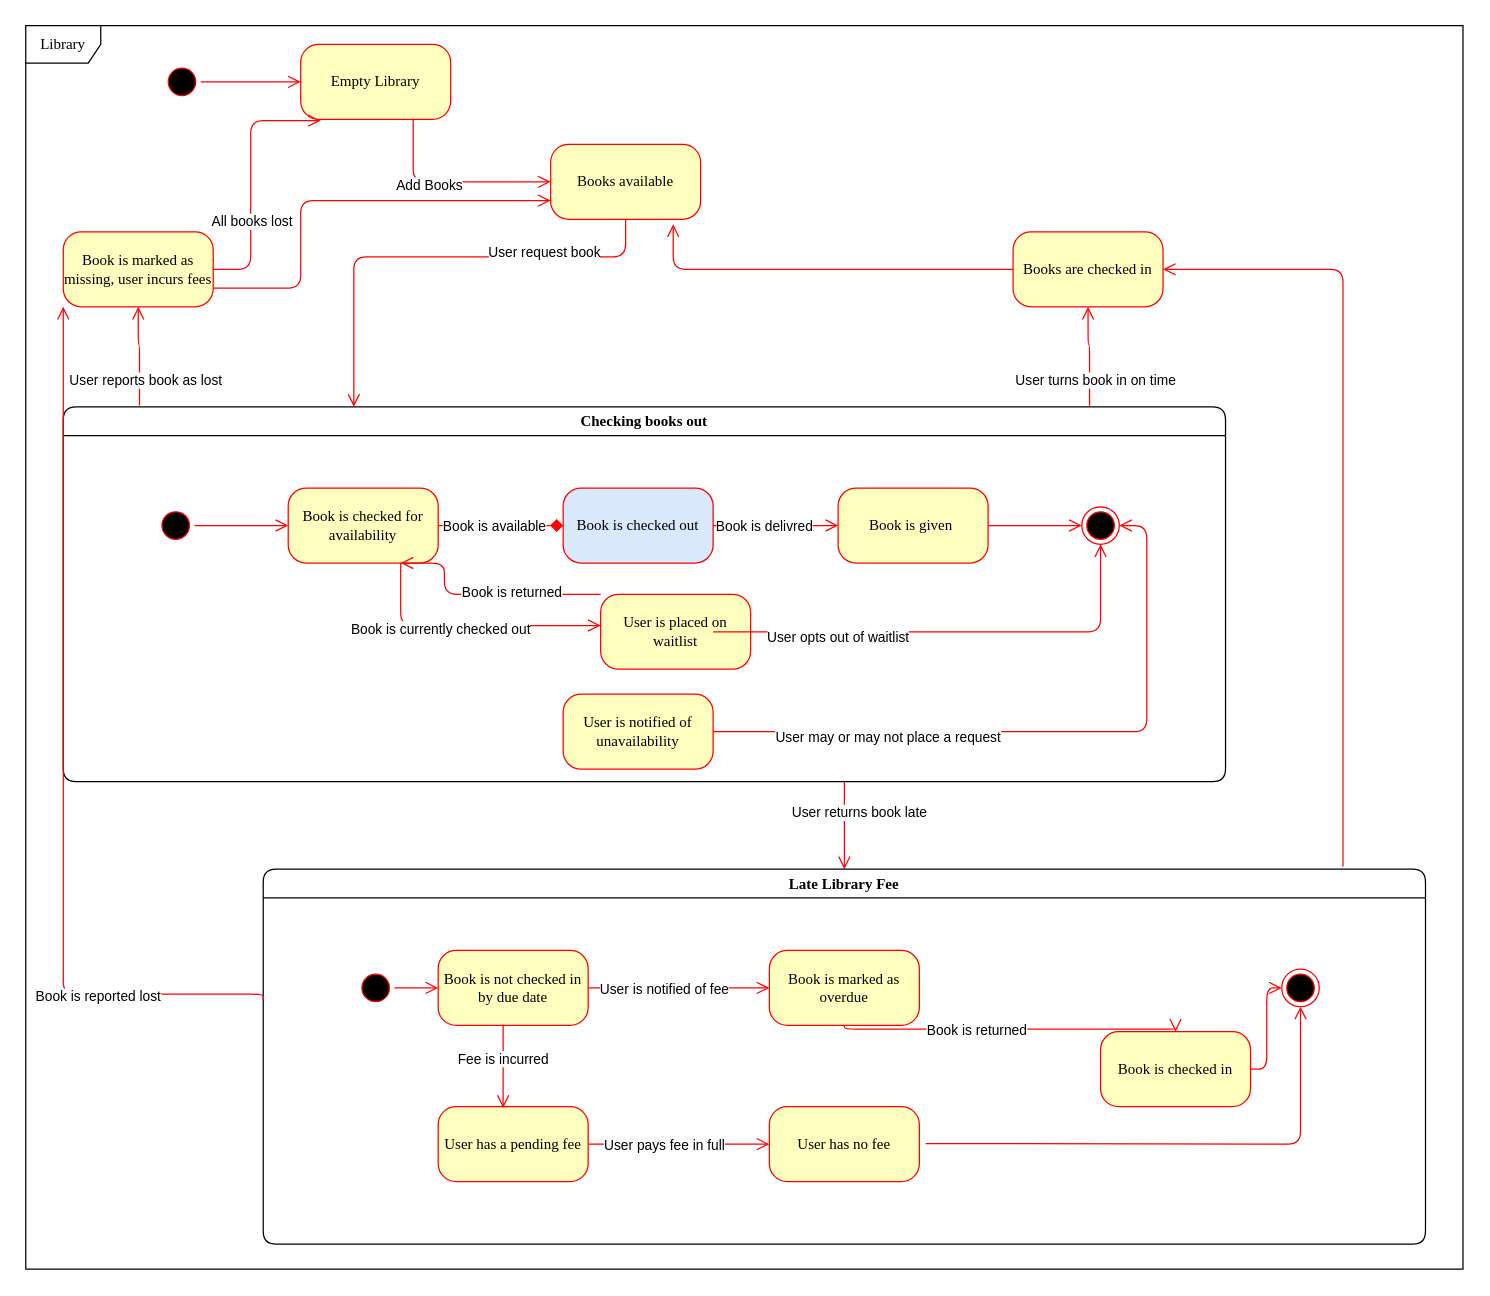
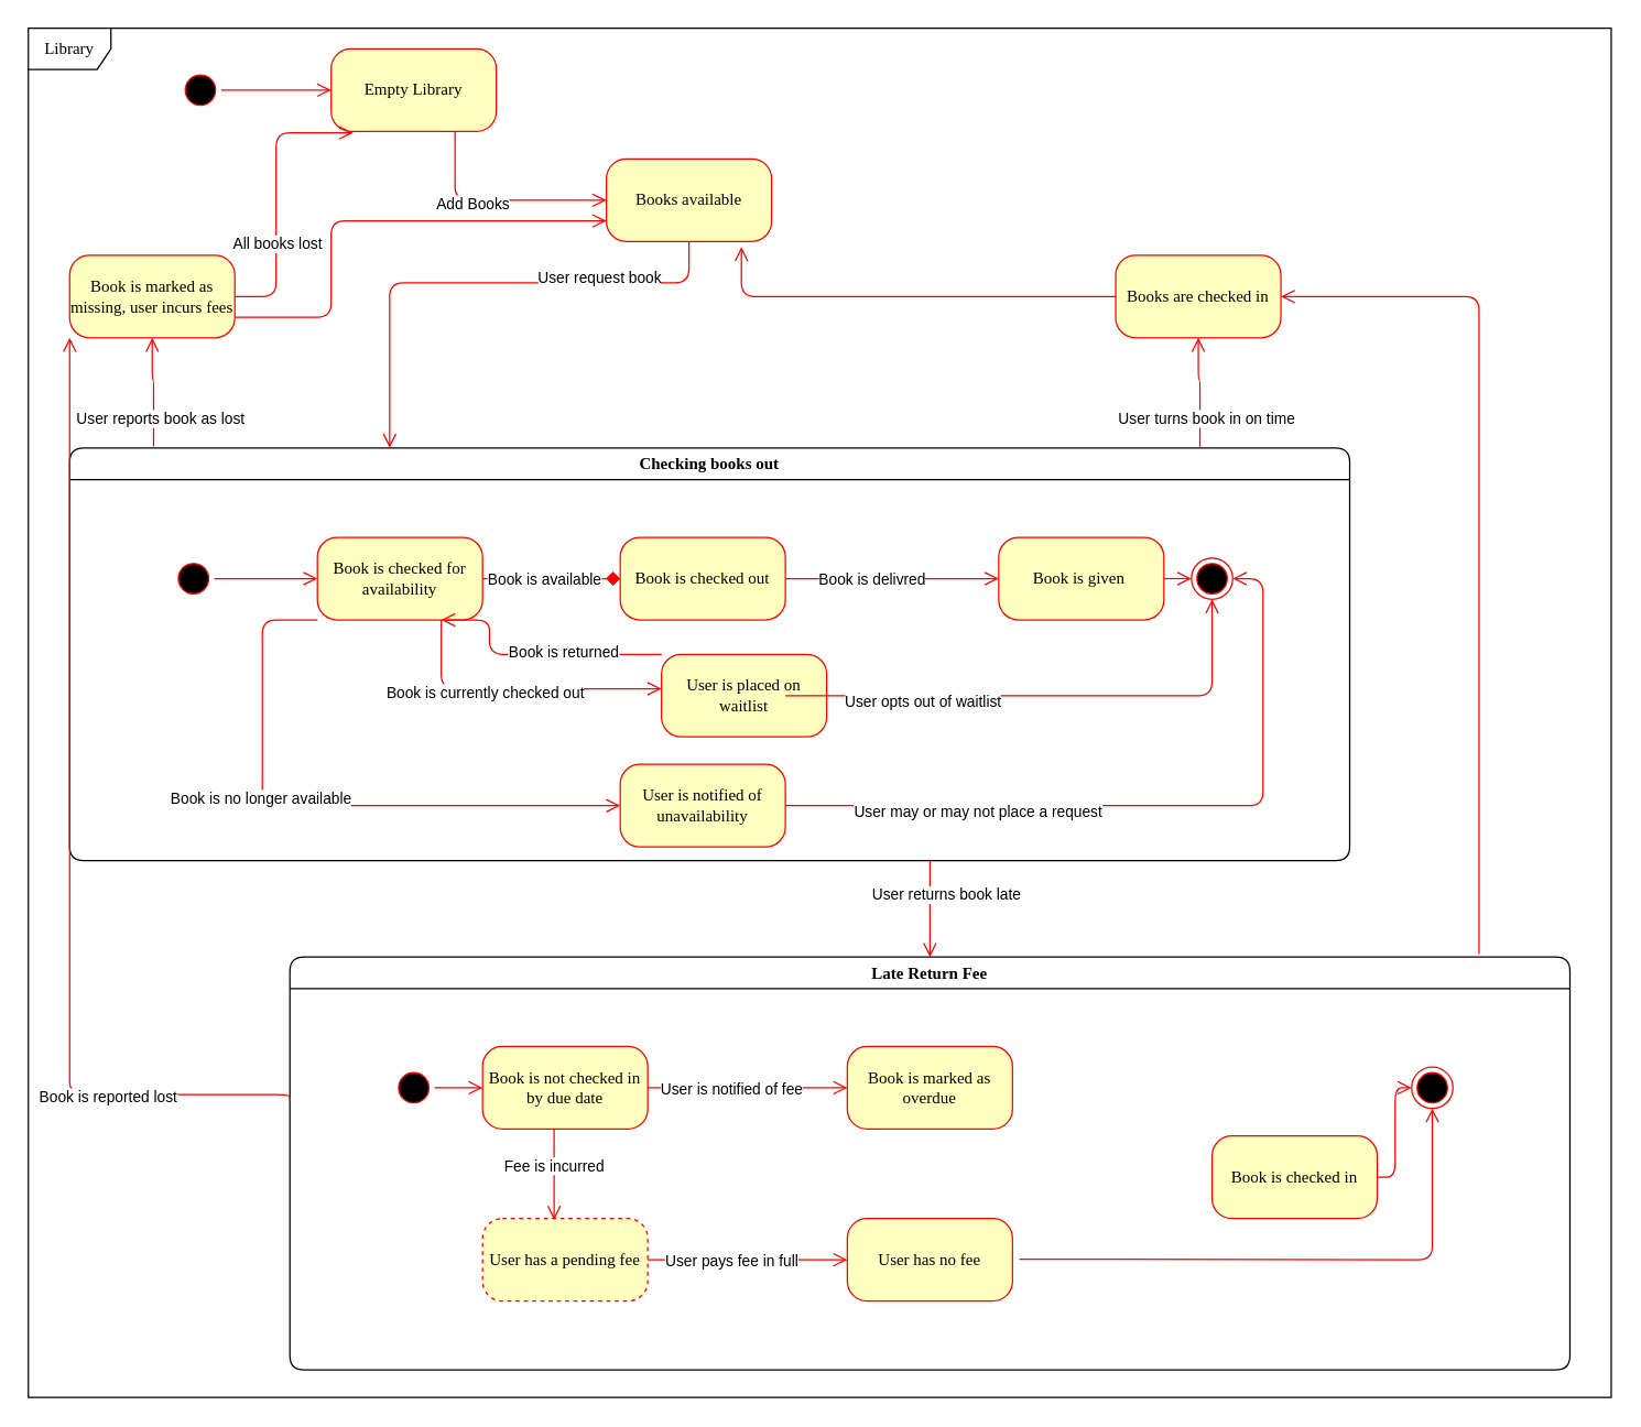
- <mxCell id="20" value="Book is checked out" style="rounded=1;whiteSpace=wrap;html=1;arcSize=24;fillColor=#dae8fc;strokeColor=#ff0000;shadow=0;comic=0;labelBackgroundColor=none;fontFamily=Verdana;fontSize=12;fontColor=#000000;align=center;" parent="11" vertex="1"><mxGeometry x="400" y="65" width="120" height="60" as="geometry" /></mxCell>
+ <mxCell id="20" value="Book is checked out" style="rounded=1;whiteSpace=wrap;html=1;arcSize=24;fillColor=#ffffc0;strokeColor=#ff0000;shadow=0;comic=0;labelBackgroundColor=none;fontFamily=Verdana;fontSize=12;fontColor=#000000;align=center;" parent="11" vertex="1"><mxGeometry x="400" y="65" width="120" height="60" as="geometry" /></mxCell>
- <mxCell id="22" value="Book is given&amp;nbsp;" style="rounded=1;whiteSpace=wrap;html=1;arcSize=24;fillColor=#ffffc0;strokeColor=#ff0000;shadow=0;comic=0;labelBackgroundColor=none;fontFamily=Verdana;fontSize=12;fontColor=#000000;align=center;" parent="11" vertex="1"><mxGeometry x="620" y="65" width="120" height="60" as="geometry" /></mxCell>
+ <mxCell id="22" value="Book is given&amp;nbsp;" style="rounded=1;whiteSpace=wrap;html=1;arcSize=24;fillColor=#ffffc0;strokeColor=#ff0000;shadow=0;comic=0;labelBackgroundColor=none;fontFamily=Verdana;fontSize=12;fontColor=#000000;align=center;" parent="11" vertex="1"><mxGeometry x="675" y="65" width="120" height="60" as="geometry" /></mxCell>
+ <mxCell id="27" style="edgeStyle=orthogonalEdgeStyle;html=1;labelBackgroundColor=none;endArrow=open;endSize=8;strokeColor=#ff0000;fontFamily=Verdana;fontSize=12;align=left;entryX=0;entryY=0.5;exitX=0;exitY=1;exitDx=0;exitDy=0;entryDx=0;entryDy=0;" parent="11" source="14" target="23" edge="1"><mxGeometry relative="1" as="geometry"><Array as="points"><mxPoint x="140" y="125" /><mxPoint x="140" y="260" /></Array><mxPoint x="140" y="170" as="sourcePoint" /><mxPoint x="250" y="220" as="targetPoint" /></mxGeometry></mxCell>
+ <mxCell id="28" value="Book is no longer available" style="edgeLabel;html=1;align=center;verticalAlign=middle;resizable=0;points=[];" parent="27" vertex="1" connectable="0"><mxGeometry x="-0.225" y="-2" relative="1" as="geometry"><mxPoint as="offset" /></mxGeometry></mxCell>
- <mxCell id="40" value="Late Library Fee" style="swimlane;whiteSpace=wrap;html=1;rounded=1;shadow=0;comic=0;labelBackgroundColor=none;strokeWidth=1;fontFamily=Verdana;fontSize=12;align=center;" parent="1" vertex="1"><mxGeometry x="210" y="695" width="930" height="300" as="geometry" /></mxCell>
+ <mxCell id="40" value="Late Return Fee" style="swimlane;whiteSpace=wrap;html=1;rounded=1;shadow=0;comic=0;labelBackgroundColor=none;strokeWidth=1;fontFamily=Verdana;fontSize=12;align=center;" parent="1" vertex="1"><mxGeometry x="210" y="695" width="930" height="300" as="geometry" /></mxCell>
- <mxCell id="47" style="edgeStyle=elbowEdgeStyle;html=1;labelBackgroundColor=none;endArrow=open;endSize=8;strokeColor=#ff0000;fontFamily=Verdana;fontSize=12;align=left;elbow=vertical;" parent="40" source="49" target="51" edge="1"><mxGeometry relative="1" as="geometry" /></mxCell>
- <mxCell id="48" value="Book is returned" style="edgeLabel;html=1;align=center;verticalAlign=middle;resizable=0;points=[];" parent="47" vertex="1" connectable="0"><mxGeometry x="-0.2" relative="1" as="geometry"><mxPoint as="offset" /></mxGeometry></mxCell>
- <mxCell id="52" value="User has a pending fee" style="rounded=1;whiteSpace=wrap;html=1;arcSize=24;fillColor=#ffffc0;strokeColor=#ff0000;shadow=0;comic=0;labelBackgroundColor=none;fontFamily=Verdana;fontSize=12;fontColor=#000000;align=center;" parent="40" vertex="1"><mxGeometry x="140" y="190" width="120" height="60" as="geometry" /></mxCell>
+ <mxCell id="52" value="User has a pending fee" style="rounded=1;whiteSpace=wrap;html=1;arcSize=24;fillColor=#ffffc0;strokeColor=#ff0000;shadow=0;comic=0;labelBackgroundColor=none;fontFamily=Verdana;fontSize=12;fontColor=#000000;align=center;dashed=1;" parent="40" vertex="1"><mxGeometry x="140" y="190" width="120" height="60" as="geometry" /></mxCell>
